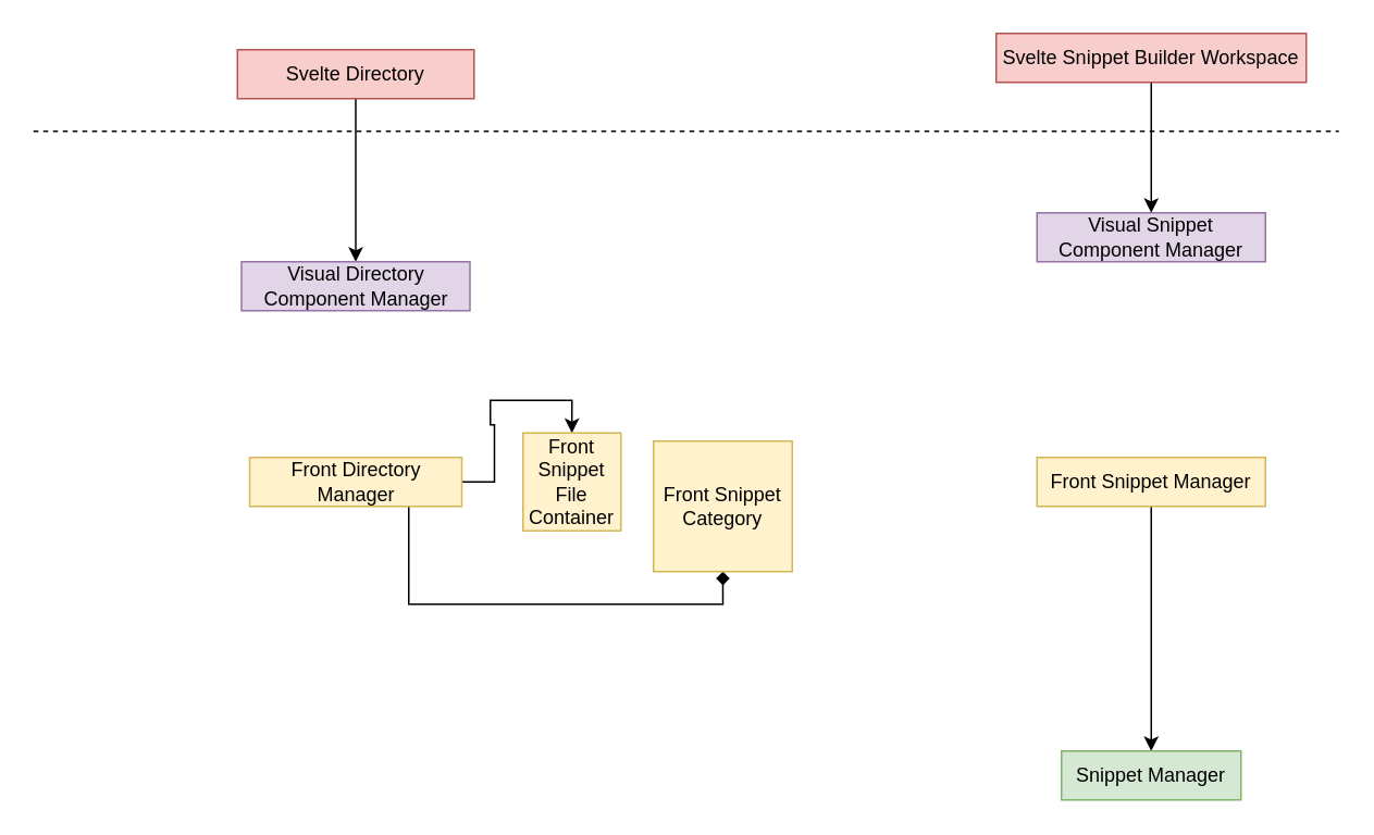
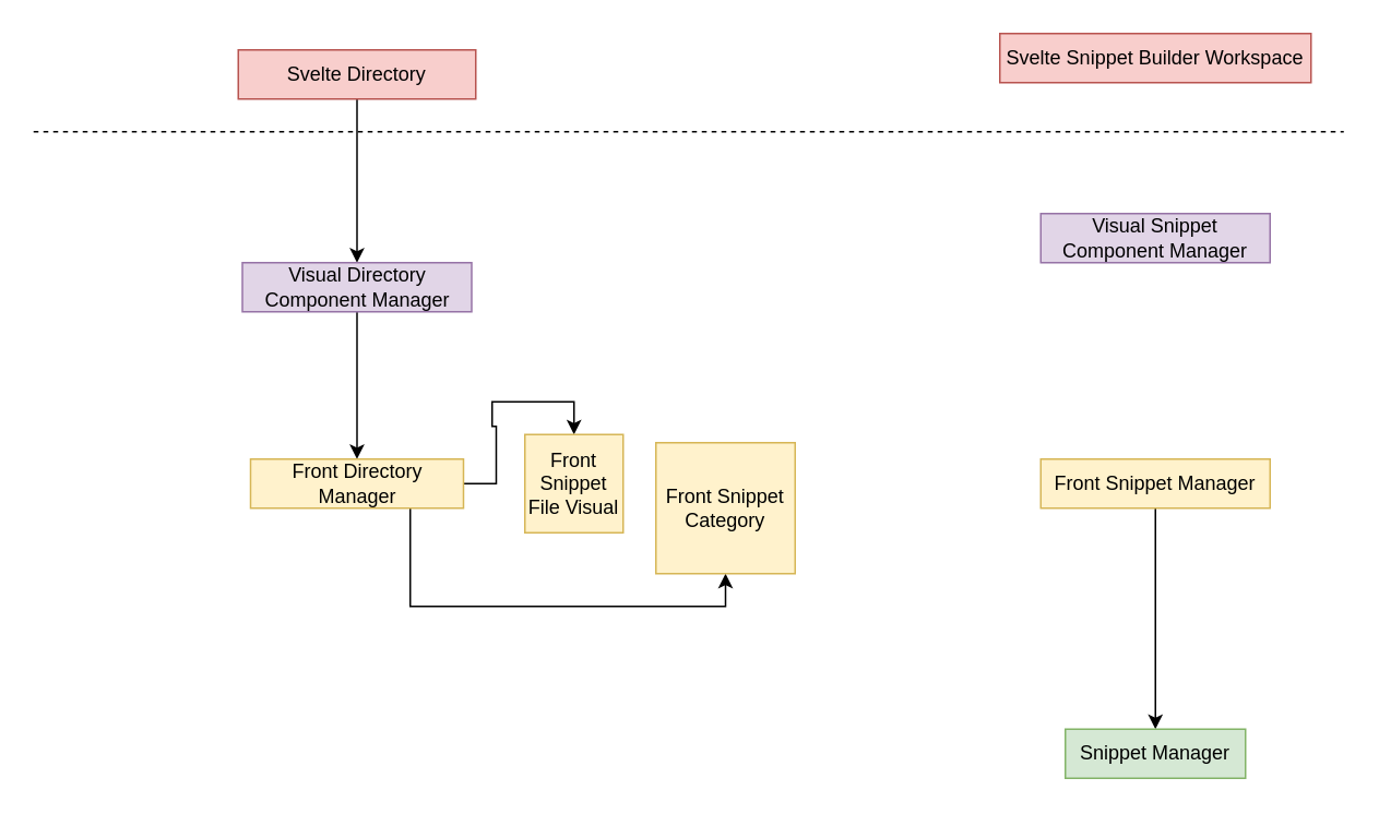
- <mxCell id="8" style="edgeStyle=orthogonalEdgeStyle;rounded=0;orthogonalLoop=1;jettySize=auto;html=1;exitX=0.5;exitY=1;exitDx=0;exitDy=0;entryX=0.5;entryY=0;entryDx=0;entryDy=0;" edge="1" parent="1" source="9" target="7"><mxGeometry relative="1" as="geometry" /></mxCell>
+ <mxCell id="5" style="edgeStyle=orthogonalEdgeStyle;rounded=0;orthogonalLoop=1;jettySize=auto;html=1;exitX=0.5;exitY=1;exitDx=0;exitDy=0;entryX=0.5;entryY=0;entryDx=0;entryDy=0;" edge="1" parent="1" source="6" target="14"><mxGeometry relative="1" as="geometry" /></mxCell>
- <mxCell id="16" value="Front Snippet File Container" style="text;html=1;align=center;verticalAlign=middle;whiteSpace=wrap;rounded=0;fillColor=#fff2cc;strokeColor=#d6b656;" vertex="1" parent="1"><mxGeometry x="320" y="265" width="60" height="60" as="geometry" /></mxCell>
+ <mxCell id="16" value="Front Snippet File Visual" style="text;html=1;align=center;verticalAlign=middle;whiteSpace=wrap;rounded=0;fillColor=#fff2cc;strokeColor=#d6b656;" vertex="1" parent="1"><mxGeometry x="320" y="265" width="60" height="60" as="geometry" /></mxCell>
- <mxCell id="13" style="edgeStyle=orthogonalEdgeStyle;rounded=0;orthogonalLoop=1;jettySize=auto;html=1;exitX=0.75;exitY=1;exitDx=0;exitDy=0;entryX=0.5;entryY=1;entryDx=0;entryDy=0;endArrow=diamond;" edge="1" parent="1" source="14" target="17"><mxGeometry relative="1" as="geometry" /></mxCell>
+ <mxCell id="13" style="edgeStyle=orthogonalEdgeStyle;rounded=0;orthogonalLoop=1;jettySize=auto;html=1;exitX=0.75;exitY=1;exitDx=0;exitDy=0;entryX=0.5;entryY=1;entryDx=0;entryDy=0;" edge="1" parent="1" source="14" target="17"><mxGeometry relative="1" as="geometry" /></mxCell>
- <mxCell id="15" value="Snippet Manager" style="text;html=1;align=center;verticalAlign=middle;whiteSpace=wrap;rounded=0;fillColor=#d5e8d4;strokeColor=#82b366;" vertex="1" parent="1"><mxGeometry x="650" y="460" width="110" height="30" as="geometry" /></mxCell>
+ <mxCell id="15" value="Snippet Manager" style="text;html=1;align=center;verticalAlign=middle;whiteSpace=wrap;rounded=0;fillColor=#d5e8d4;strokeColor=#82b366;" vertex="1" parent="1"><mxGeometry x="650" y="445" width="110" height="30" as="geometry" /></mxCell>
